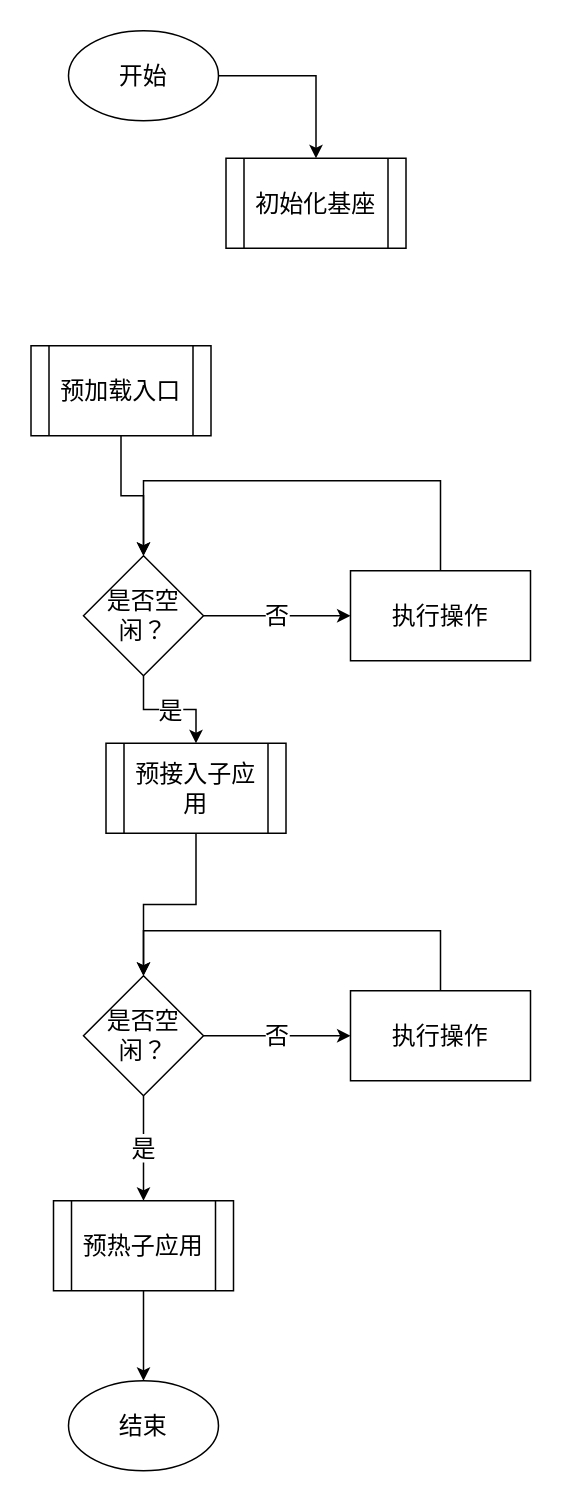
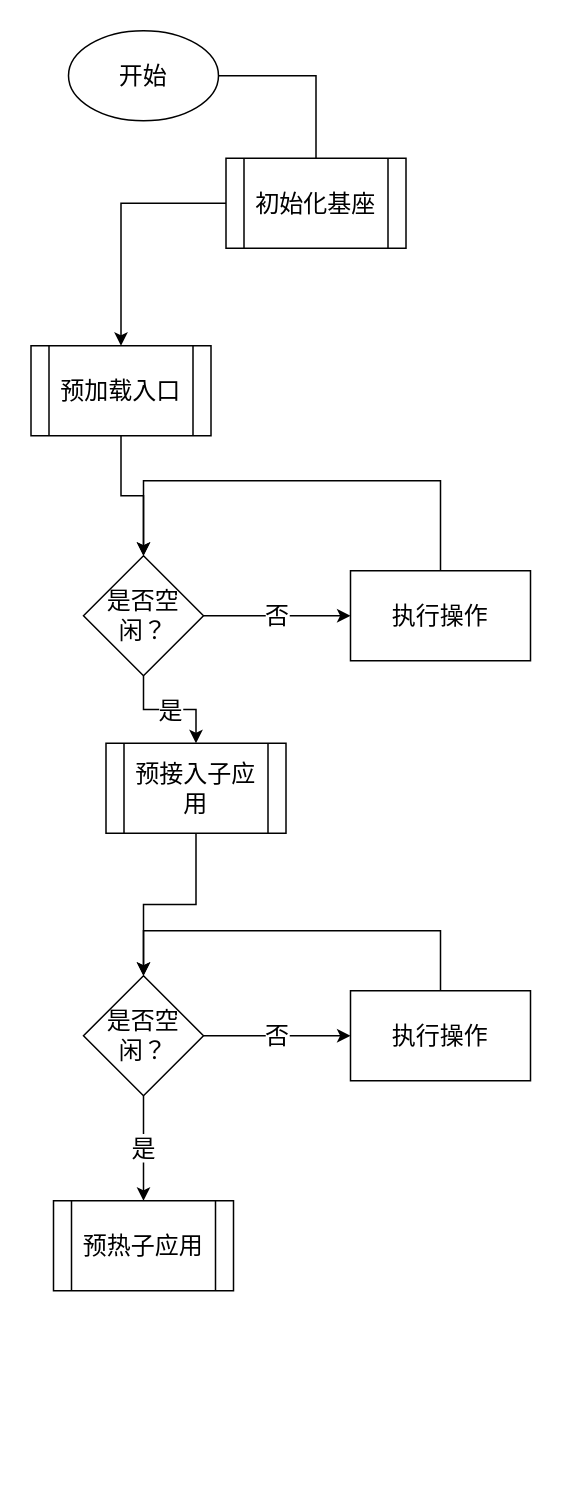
- <mxCell id="21" value="" style="edgeStyle=orthogonalEdgeStyle;rounded=0;orthogonalLoop=1;jettySize=auto;html=1;fontSize=16;fontFamily=微软雅黑;" parent="1" source="3" target="22" edge="1"><mxGeometry relative="1" as="geometry"><mxPoint x="95" y="80" as="sourcePoint" /><mxPoint x="95" y="220" as="targetPoint" /></mxGeometry></mxCell>
+ <mxCell id="21" value="" style="edgeStyle=orthogonalEdgeStyle;rounded=0;orthogonalLoop=1;jettySize=auto;html=1;fontSize=16;fontFamily=微软雅黑;endArrow=none;" parent="1" source="3" target="22" edge="1"><mxGeometry relative="1" as="geometry"><mxPoint x="95" y="80" as="sourcePoint" /><mxPoint x="95" y="220" as="targetPoint" /></mxGeometry></mxCell>
+ <mxCell id="2" value="" style="edgeStyle=orthogonalEdgeStyle;rounded=0;orthogonalLoop=1;jettySize=auto;html=1;fontSize=16;fontFamily=微软雅黑;" parent="1" source="22" target="5" edge="1"><mxGeometry relative="1" as="geometry" /></mxCell>
- <mxCell id="14" style="edgeStyle=orthogonalEdgeStyle;rounded=0;orthogonalLoop=1;jettySize=auto;html=1;" parent="1" source="15" target="20" edge="1"><mxGeometry relative="1" as="geometry" /></mxCell>
- <mxCell id="20" value="结束" style="strokeWidth=1;html=1;shape=mxgraph.flowchart.start_1;whiteSpace=wrap;strokeColor=default;fontFamily=微软雅黑;fontSize=16;" parent="1" vertex="1"><mxGeometry x="45" y="920" width="100" height="60" as="geometry" /></mxCell>
